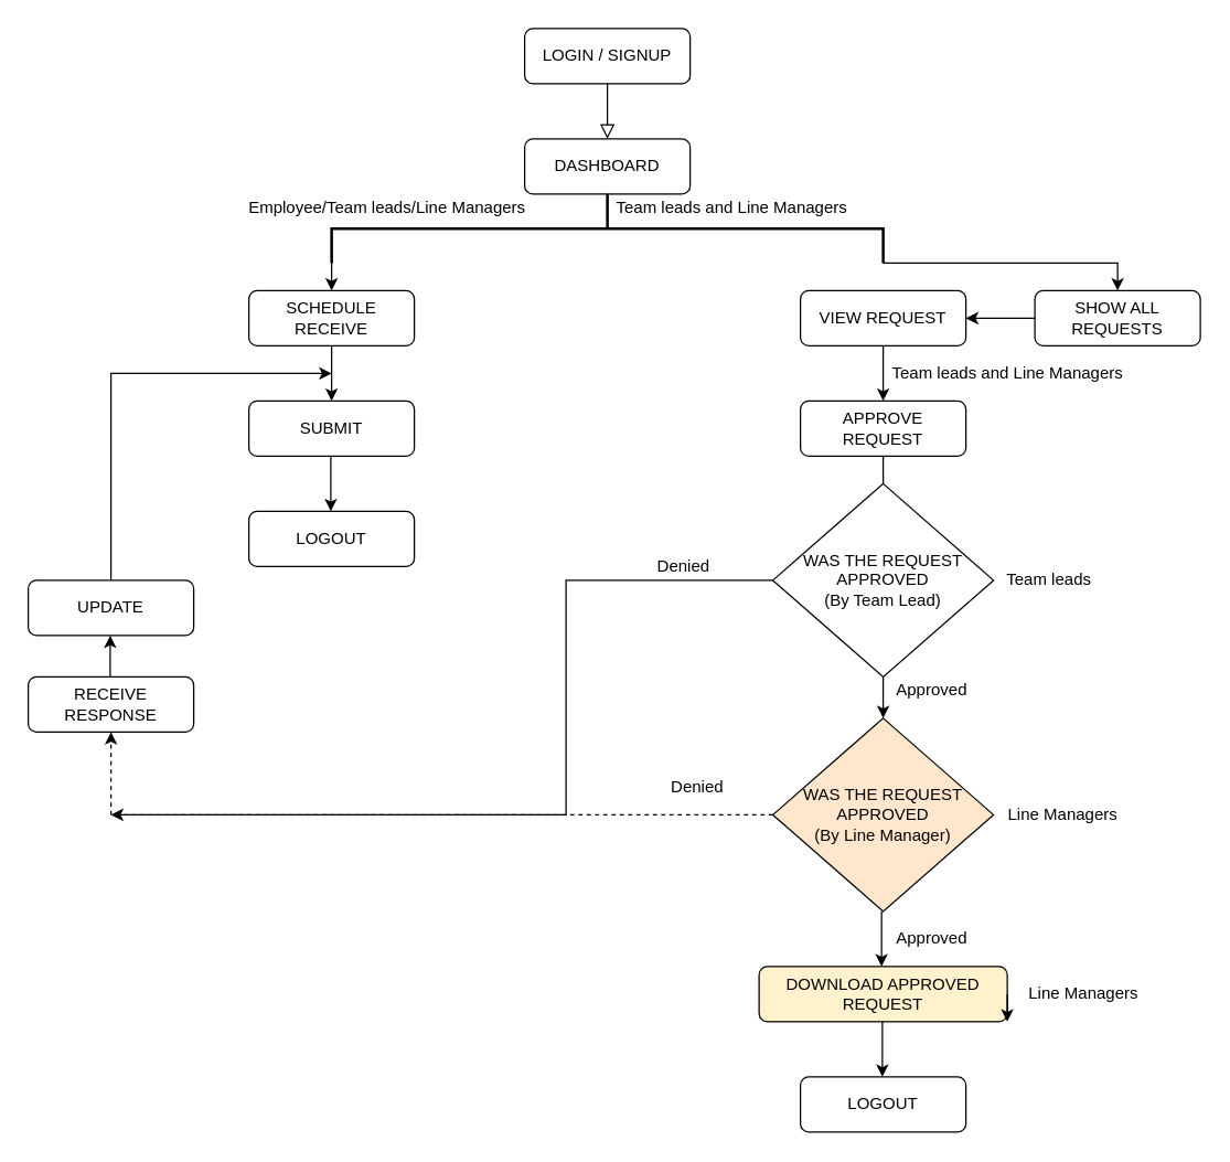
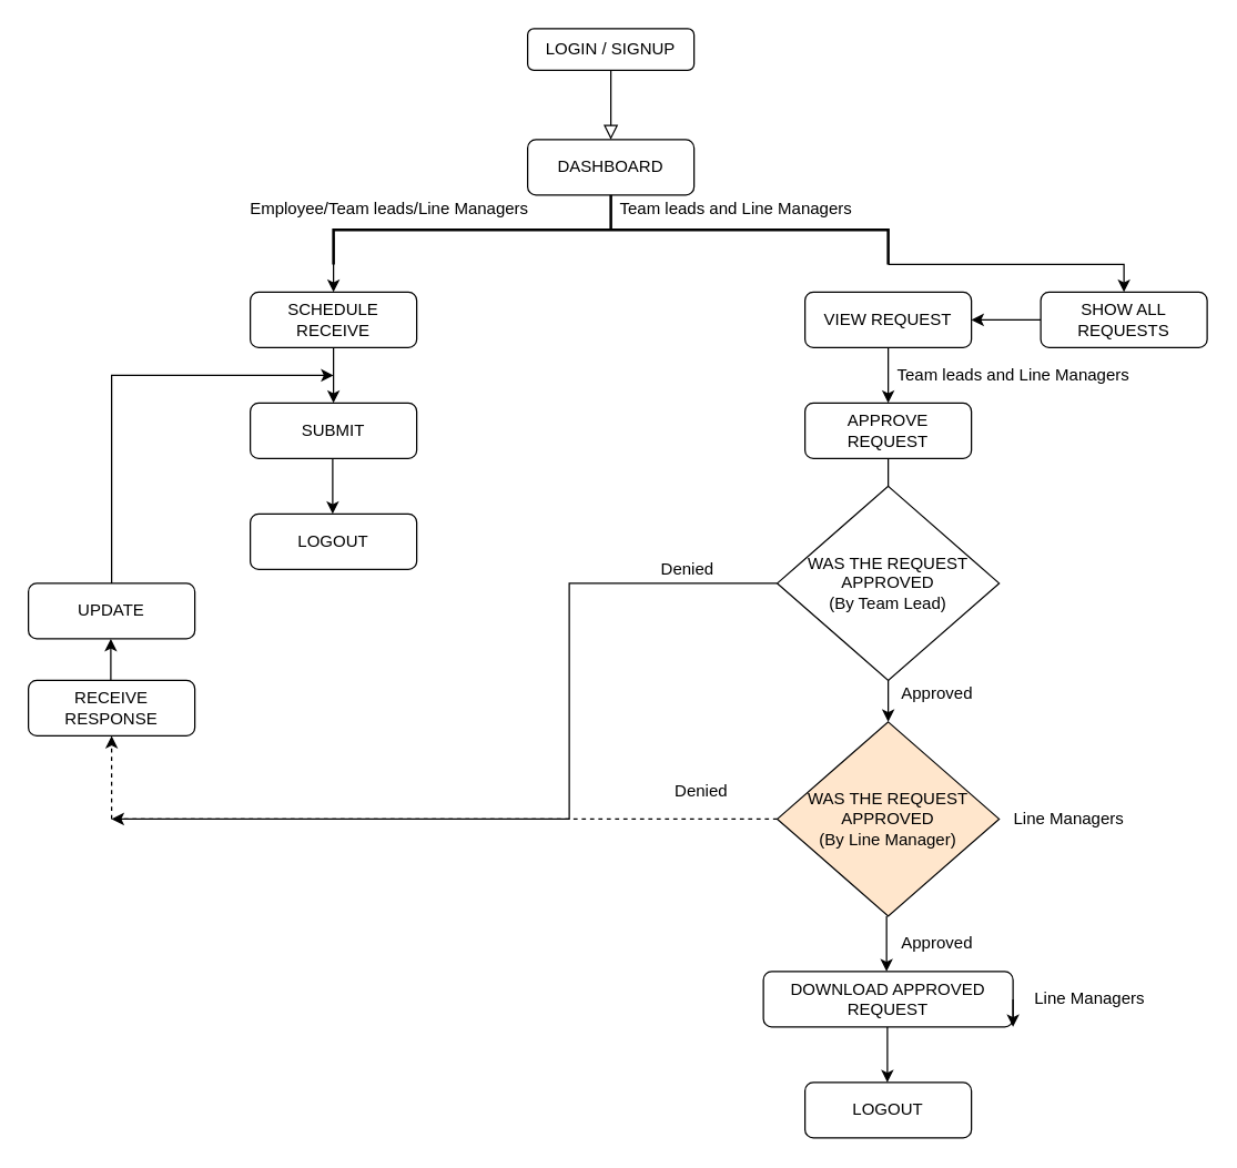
- <mxCell id="3" value="LOGIN / SIGNUP" style="rounded=1;whiteSpace=wrap;html=1;fontSize=12;glass=0;strokeWidth=1;shadow=0;" parent="1" vertex="1"><mxGeometry x="380" y="20" width="120" height="40" as="geometry" /></mxCell>
+ <mxCell id="3" value="LOGIN / SIGNUP" style="rounded=1;whiteSpace=wrap;html=1;fontSize=12;glass=0;strokeWidth=1;shadow=0;" parent="1" vertex="1"><mxGeometry x="380" y="20" width="120" height="30" as="geometry" /></mxCell>
- <mxCell id="36" value="Team leads" style="text;html=1;resizable=0;autosize=1;align=center;verticalAlign=middle;points=[];fillColor=none;strokeColor=none;rounded=0;" parent="1" vertex="1"><mxGeometry x="720" y="410" width="80" height="20" as="geometry" /></mxCell>
- <mxCell id="14" value="DOWNLOAD APPROVED REQUEST" style="rounded=1;whiteSpace=wrap;html=1;fontSize=12;glass=0;strokeWidth=1;shadow=0;fillColor=#fff2cc;" parent="1" vertex="1"><mxGeometry x="550" y="700" width="180" height="40" as="geometry" /></mxCell>
+ <mxCell id="14" value="DOWNLOAD APPROVED REQUEST" style="rounded=1;whiteSpace=wrap;html=1;fontSize=12;glass=0;strokeWidth=1;shadow=0;" parent="1" vertex="1"><mxGeometry x="550" y="700" width="180" height="40" as="geometry" /></mxCell>
